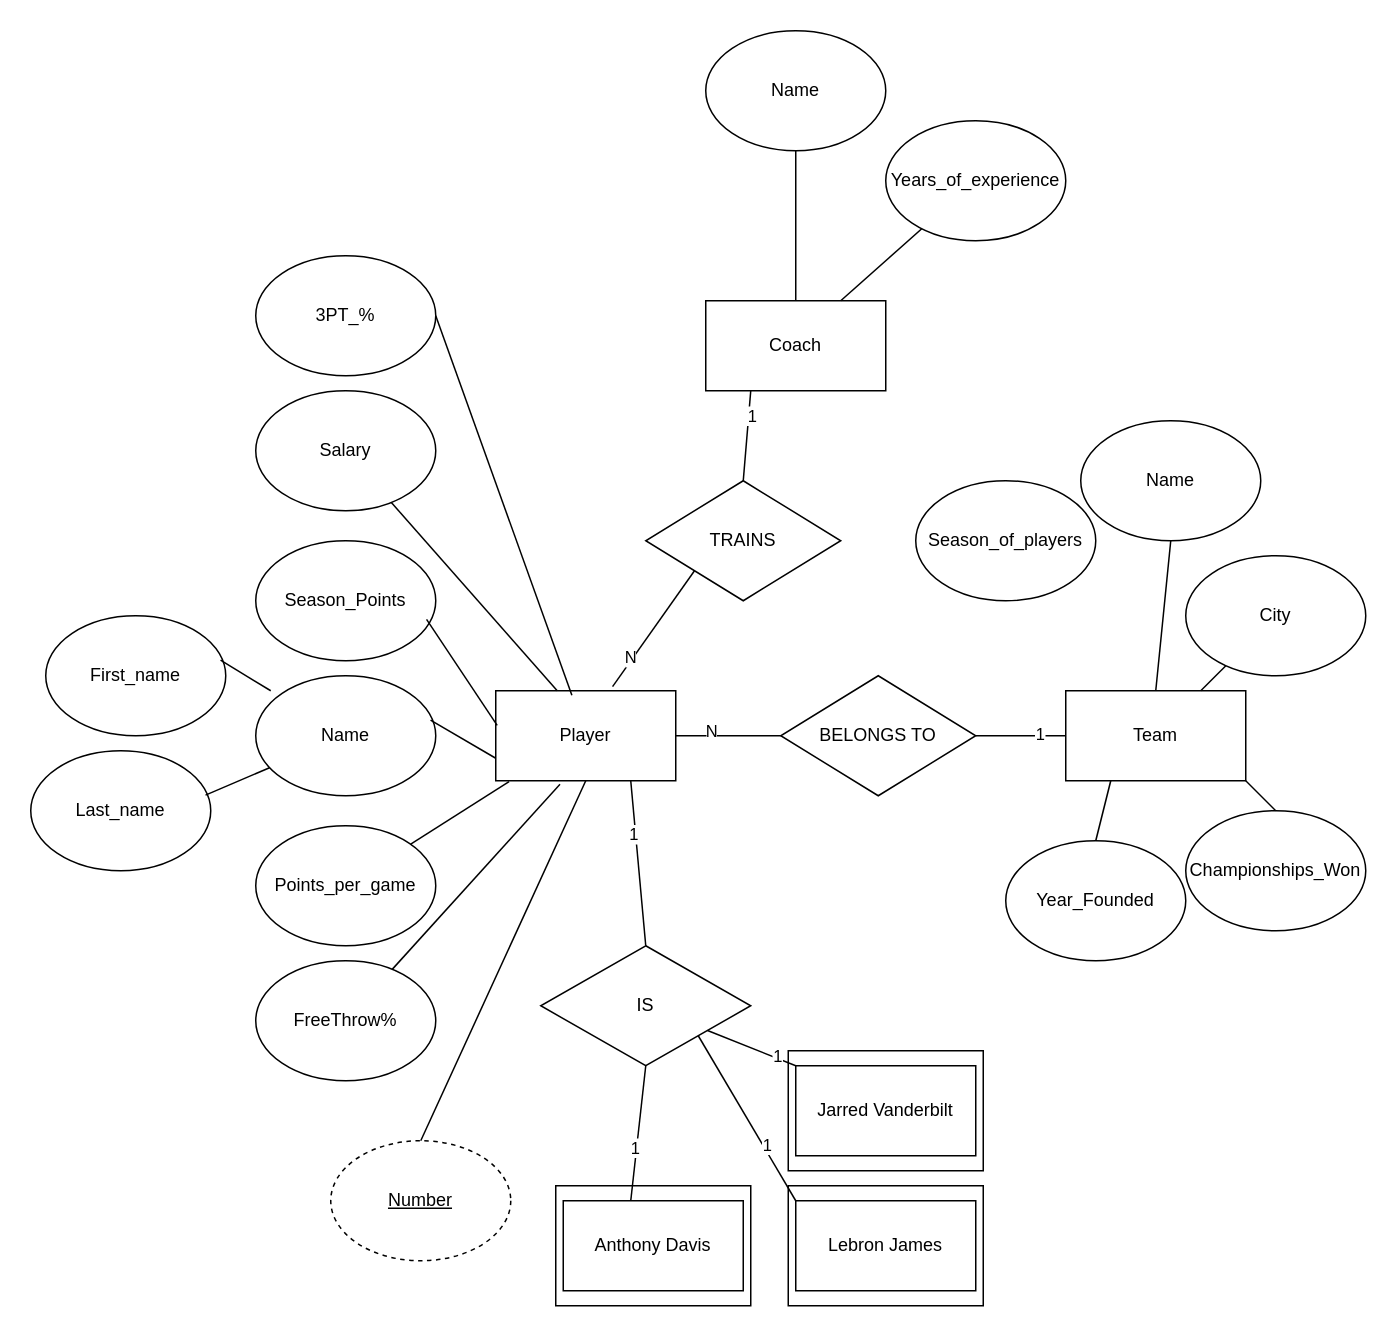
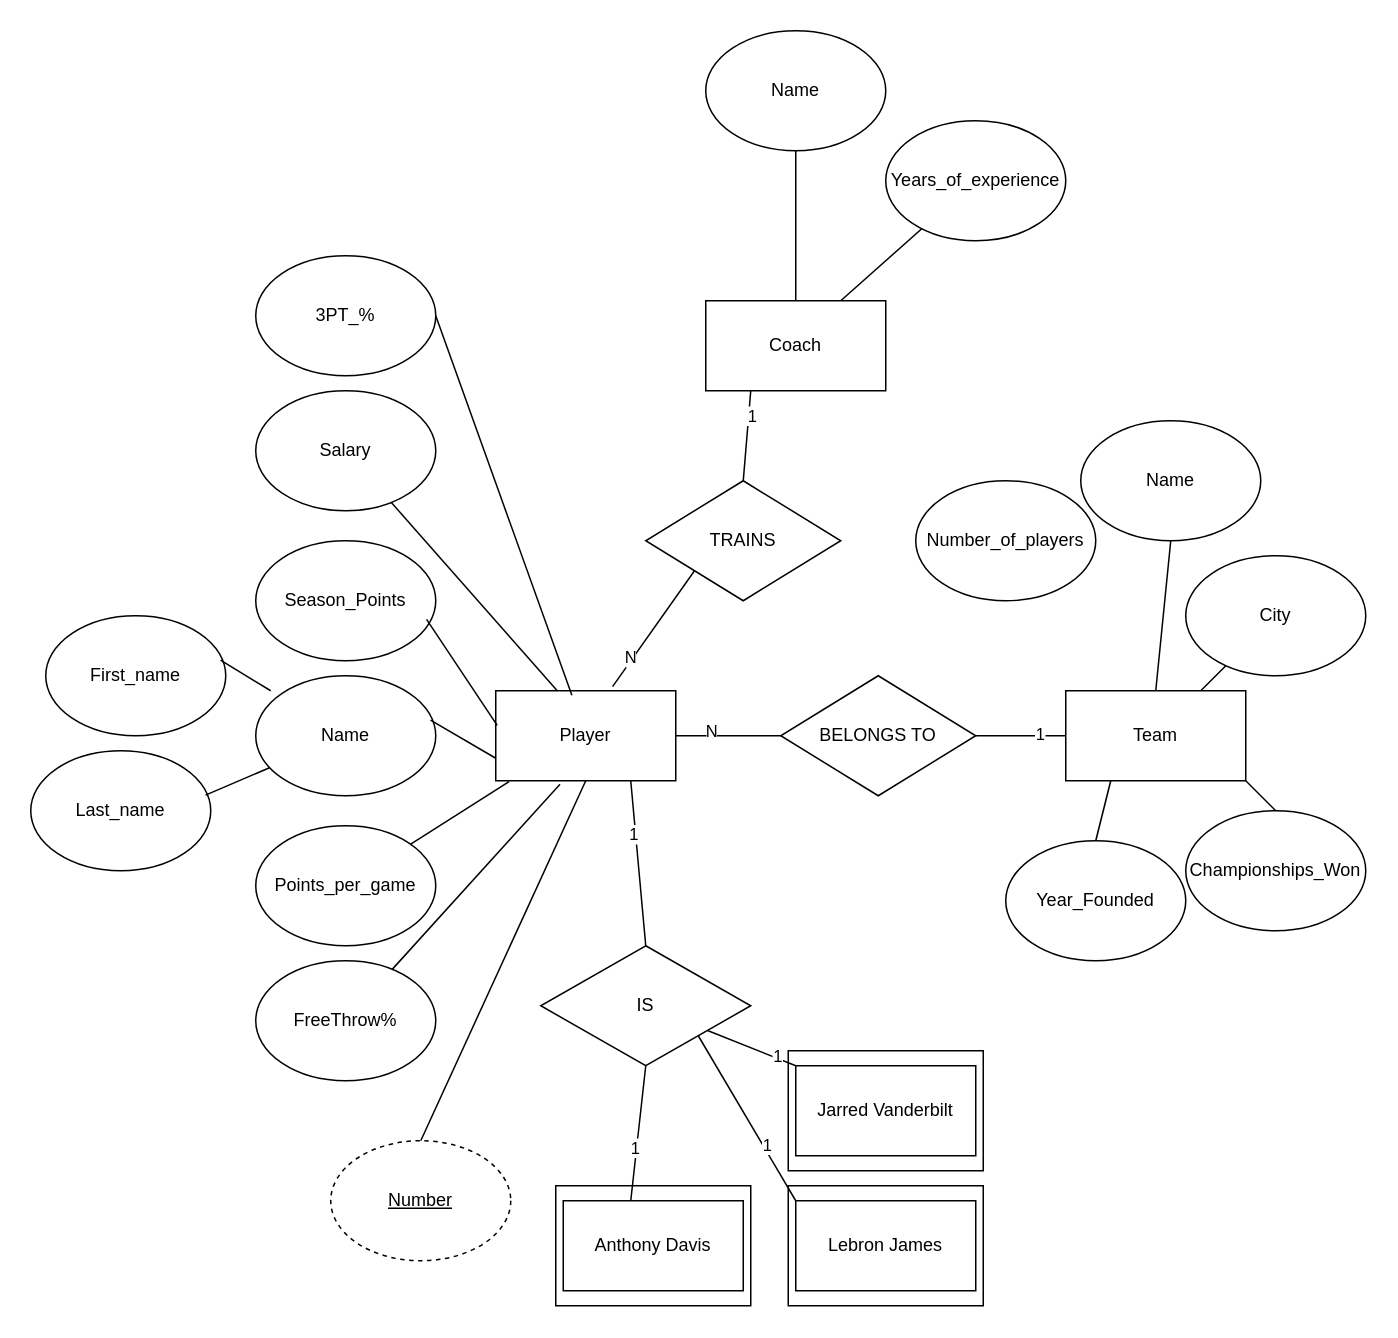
- <mxCell id="27" value="Season_of_players" style="ellipse;whiteSpace=wrap;html=1;" vertex="1" parent="1"><mxGeometry x="610" y="320" width="120" height="80" as="geometry" /></mxCell>
+ <mxCell id="27" value="Number_of_players" style="ellipse;whiteSpace=wrap;html=1;" vertex="1" parent="1"><mxGeometry x="610" y="320" width="120" height="80" as="geometry" /></mxCell>
